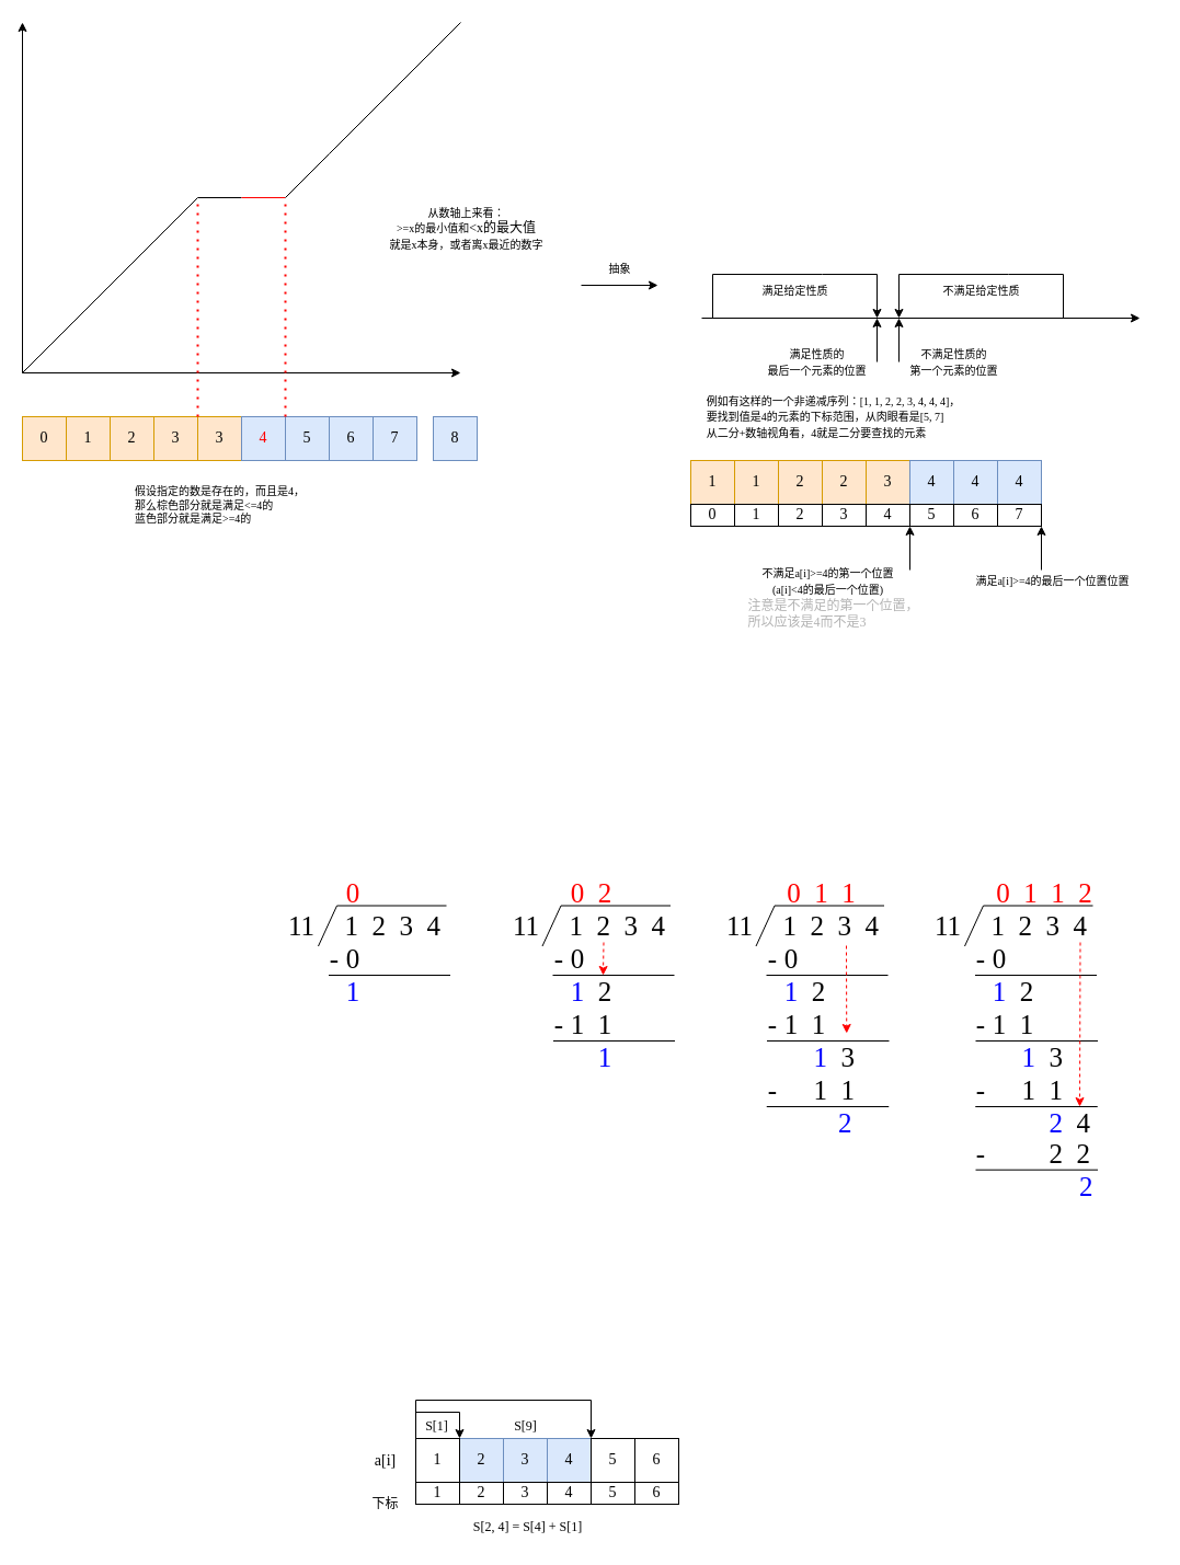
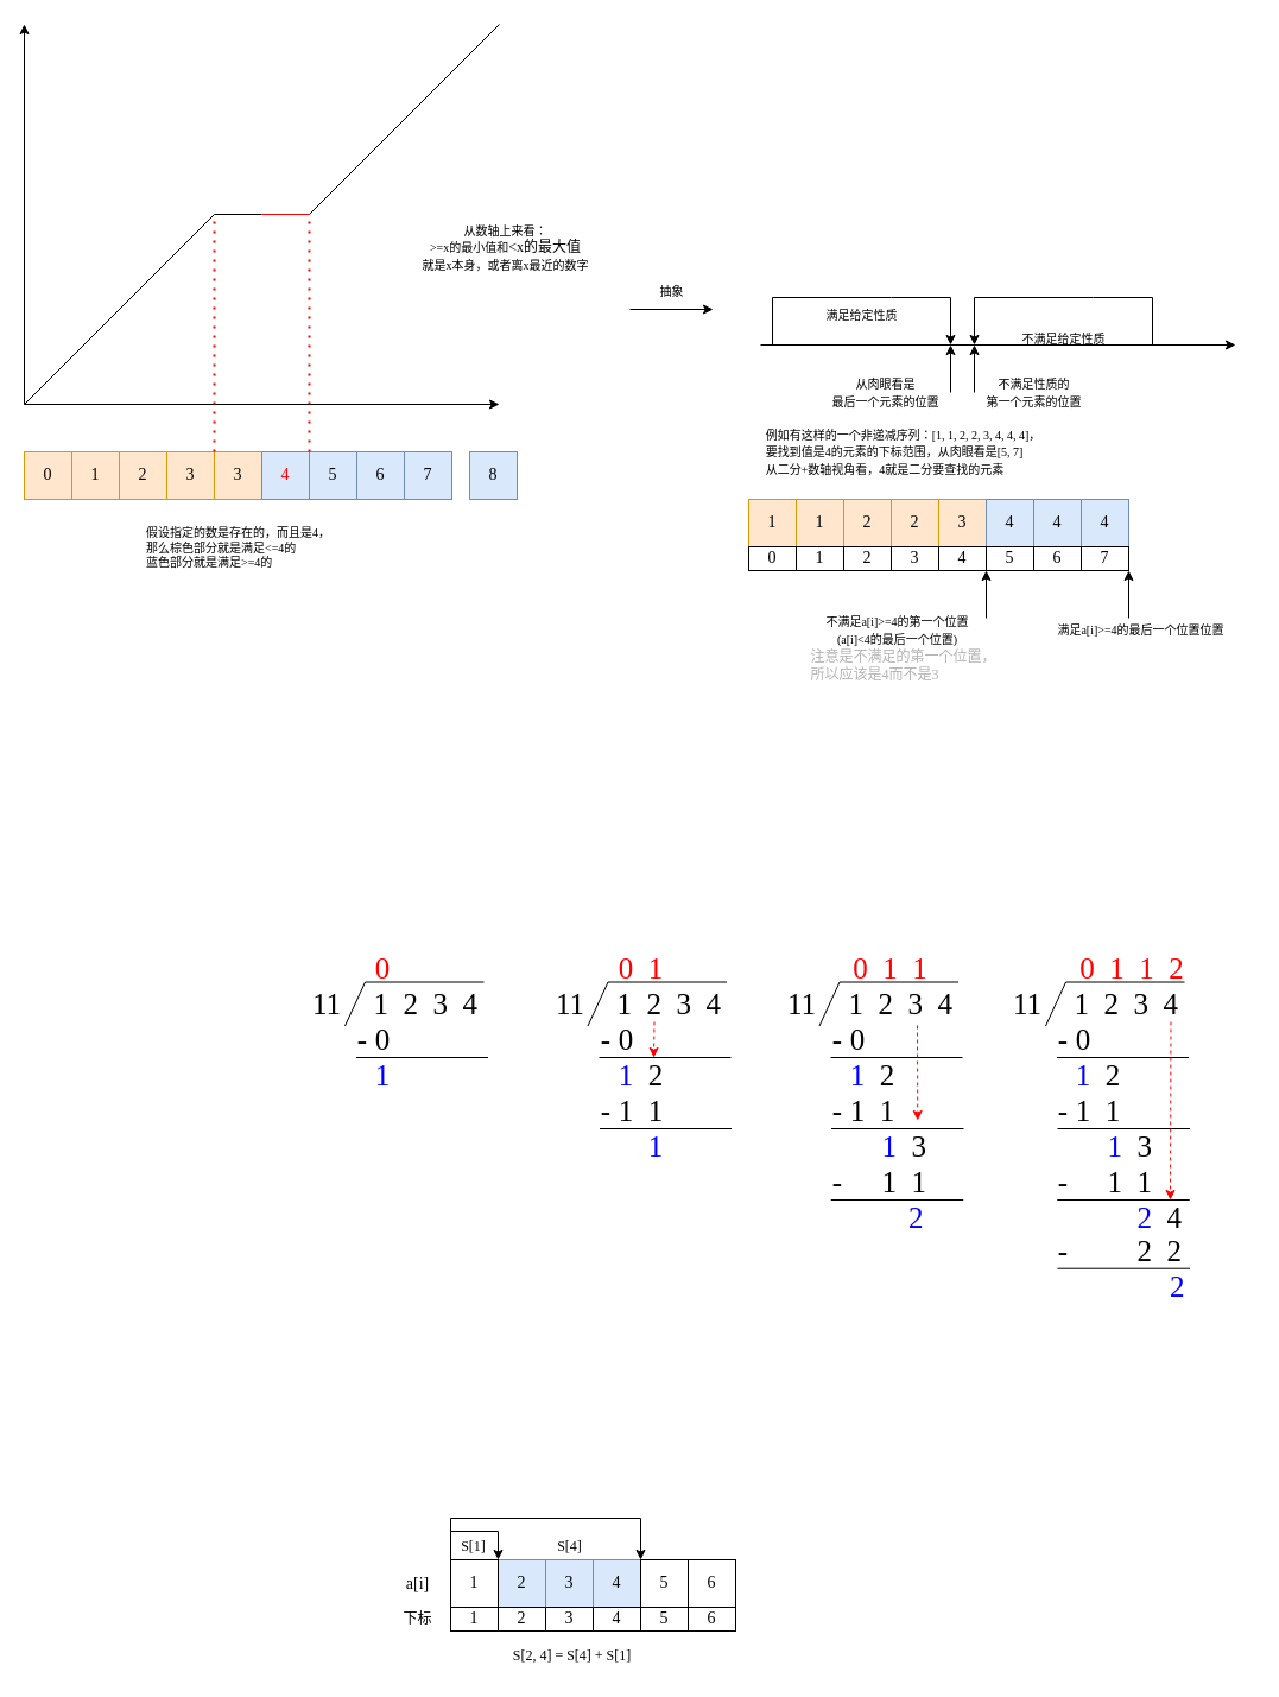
- <mxCell id="29" value="&lt;font size=&quot;1&quot; face=&quot;Songti TC&quot;&gt;不满足给定性质&lt;br&gt;&lt;/font&gt;" style="text;html=1;align=center;verticalAlign=middle;resizable=0;points=[];autosize=1;strokeColor=none;fillColor=none;" vertex="1" parent="1"><mxGeometry x="840" y="250" width="110" height="30" as="geometry" /></mxCell>
+ <mxCell id="29" value="&lt;font size=&quot;1&quot; face=&quot;Songti TC&quot;&gt;不满足给定性质&lt;br&gt;&lt;/font&gt;" style="text;html=1;align=center;verticalAlign=middle;resizable=0;points=[];autosize=1;strokeColor=none;fillColor=none;" vertex="1" parent="1"><mxGeometry x="840" y="270" width="110" height="30" as="geometry" /></mxCell>
- <mxCell id="32" value="&lt;font size=&quot;1&quot; face=&quot;Songti TC&quot;&gt;满足性质的&lt;br&gt;最后一个元素的位置&lt;br&gt;&lt;/font&gt;" style="text;html=1;align=center;verticalAlign=middle;resizable=0;points=[];autosize=1;strokeColor=none;fillColor=none;" vertex="1" parent="1"><mxGeometry x="680" y="310" width="130" height="40" as="geometry" /></mxCell>
+ <mxCell id="32" value="&lt;font size=&quot;1&quot; face=&quot;Songti TC&quot;&gt;从肉眼看是&lt;br&gt;最后一个元素的位置&lt;br&gt;&lt;/font&gt;" style="text;html=1;align=center;verticalAlign=middle;resizable=0;points=[];autosize=1;strokeColor=none;fillColor=none;" vertex="1" parent="1"><mxGeometry x="680" y="310" width="130" height="40" as="geometry" /></mxCell>
- <mxCell id="70" value="&lt;font color=&quot;#ff0000&quot; style=&quot;font-size: 25px;&quot;&gt;&amp;nbsp; &amp;nbsp;0&amp;nbsp; 2&lt;/font&gt;" style="text;html=1;strokeColor=none;fillColor=none;align=center;verticalAlign=middle;whiteSpace=wrap;rounded=0;fontFamily=Songti TC;" vertex="1" parent="1"><mxGeometry x="494.5" y="800" width="70" height="30" as="geometry" /></mxCell>
+ <mxCell id="70" value="&lt;font color=&quot;#ff0000&quot; style=&quot;font-size: 25px;&quot;&gt;&amp;nbsp; &amp;nbsp;0&amp;nbsp; 1&lt;/font&gt;" style="text;html=1;strokeColor=none;fillColor=none;align=center;verticalAlign=middle;whiteSpace=wrap;rounded=0;fontFamily=Songti TC;" vertex="1" parent="1"><mxGeometry x="494.5" y="800" width="70" height="30" as="geometry" /></mxCell>
- <mxCell id="134" value="&lt;font face=&quot;Songti TC&quot;&gt;S[9]&lt;/font&gt;" style="text;html=1;align=center;verticalAlign=middle;resizable=0;points=[];autosize=1;strokeColor=none;fillColor=none;" vertex="1" parent="1"><mxGeometry x="461" y="1289" width="36" height="26" as="geometry" /></mxCell>
+ <mxCell id="134" value="&lt;font face=&quot;Songti TC&quot;&gt;S[4]&lt;/font&gt;" style="text;html=1;align=center;verticalAlign=middle;resizable=0;points=[];autosize=1;strokeColor=none;fillColor=none;" vertex="1" parent="1"><mxGeometry x="461" y="1289" width="36" height="26" as="geometry" /></mxCell>
- <mxCell id="130" value="&lt;font face=&quot;Songti TC&quot;&gt;下标&lt;/font&gt;" style="text;html=1;align=center;verticalAlign=middle;resizable=0;points=[];autosize=1;strokeColor=none;fillColor=none;" vertex="1" parent="1"><mxGeometry x="330" y="1360" width="42" height="26" as="geometry" /></mxCell>
+ <mxCell id="130" value="&lt;font face=&quot;Songti TC&quot;&gt;下标&lt;/font&gt;" style="text;html=1;align=center;verticalAlign=middle;resizable=0;points=[];autosize=1;strokeColor=none;fillColor=none;" vertex="1" parent="1"><mxGeometry x="330" y="1350" width="42" height="26" as="geometry" /></mxCell>
